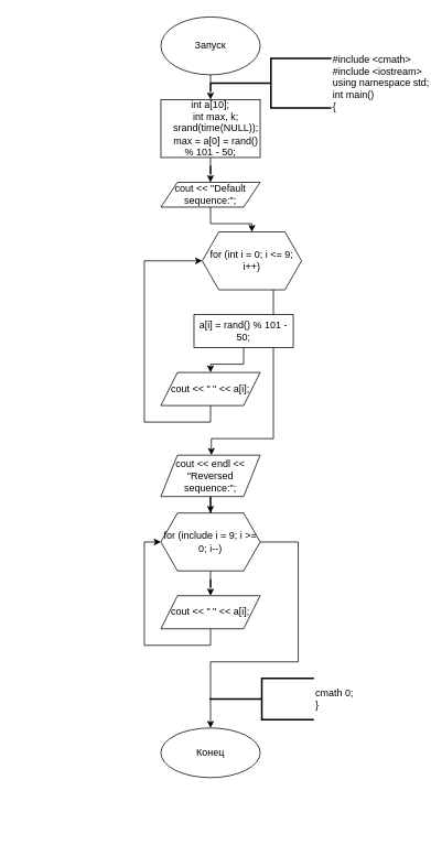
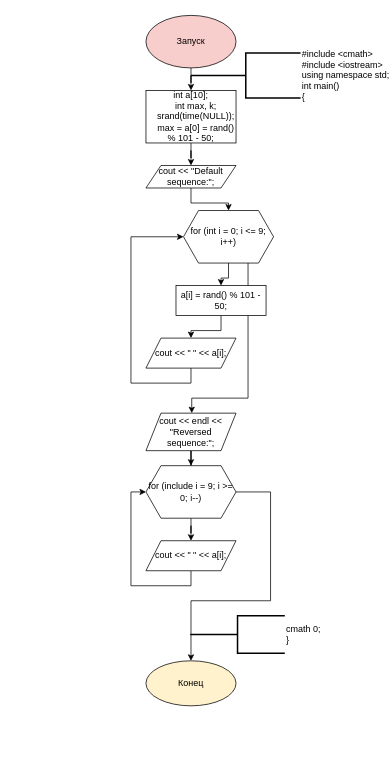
- <mxCell id="3" value="Запуск" style="ellipse;whiteSpace=wrap;html=1;" parent="1" vertex="1"><mxGeometry x="194" y="20" width="120" height="70" as="geometry" /></mxCell>
+ <mxCell id="3" value="Запуск" style="ellipse;whiteSpace=wrap;html=1;fillColor=#f8cecc;" parent="1" vertex="1"><mxGeometry x="194" y="20" width="120" height="70" as="geometry" /></mxCell>
+ <mxCell id="11" value="" style="edgeStyle=orthogonalEdgeStyle;rounded=0;orthogonalLoop=1;jettySize=auto;html=1;" edge="1" parent="1" source="13" target="15"><mxGeometry relative="1" as="geometry" /></mxCell>
- <mxCell id="4" value="Конец" style="ellipse;whiteSpace=wrap;html=1;" parent="1" vertex="1"><mxGeometry x="194" y="880" width="120" height="60" as="geometry" /></mxCell>
+ <mxCell id="4" value="Конец" style="ellipse;whiteSpace=wrap;html=1;fillColor=#fff2cc;" parent="1" vertex="1"><mxGeometry x="194" y="880" width="120" height="60" as="geometry" /></mxCell>
